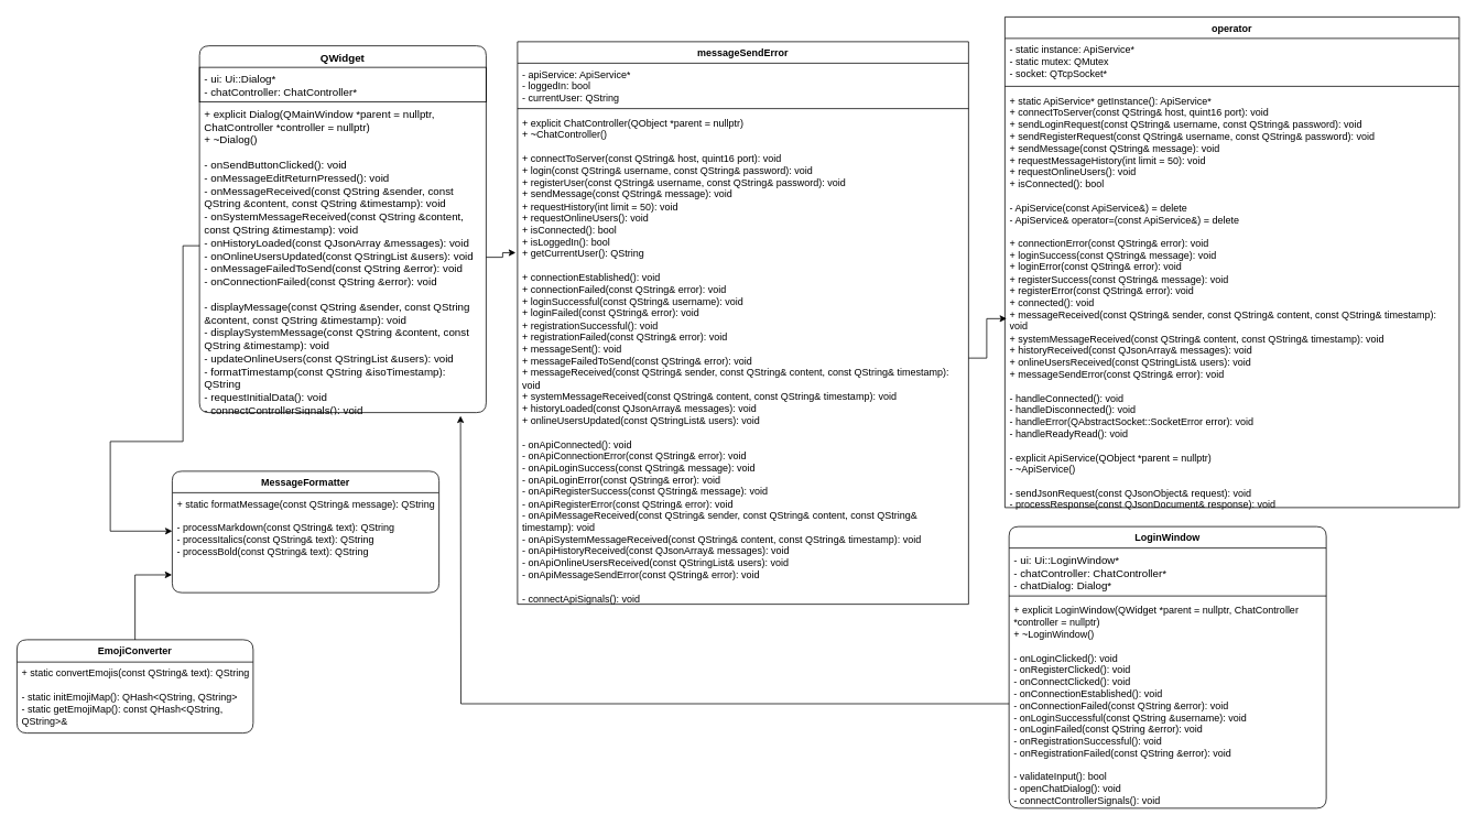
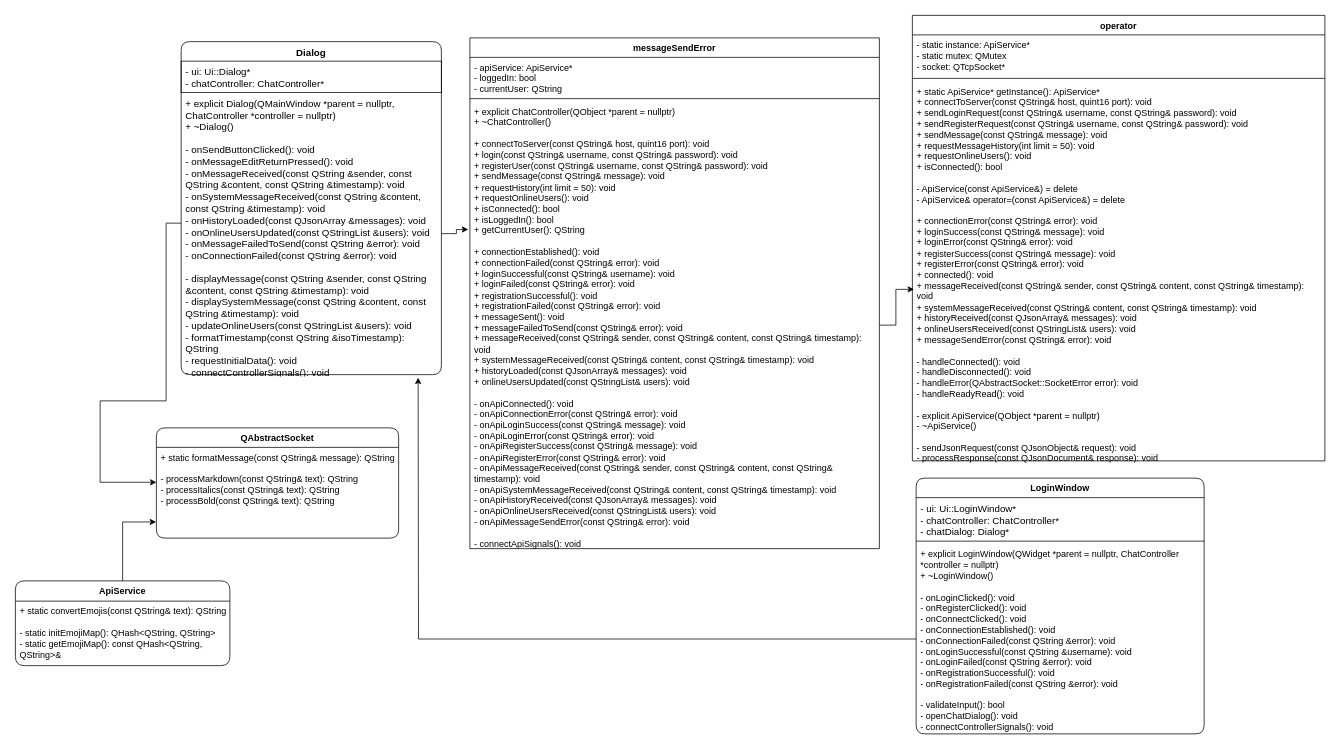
- <mxCell id="2" value="QWidget" style="swimlane;fontStyle=1;align=center;verticalAlign=top;childLayout=stackLayout;horizontal=1;startSize=26;horizontalStack=0;resizeParent=1;resizeParentMax=0;resizeLast=0;collapsible=1;marginBottom=0;whiteSpace=wrap;html=1;strokeColor=default;fontSize=13;rounded=1;swimlaneLine=0;perimeterSpacing=1;" vertex="1" parent="1"><mxGeometry x="241" y="55" width="347" height="444" as="geometry" /></mxCell>
+ <mxCell id="2" value="Dialog" style="swimlane;fontStyle=1;align=center;verticalAlign=top;childLayout=stackLayout;horizontal=1;startSize=26;horizontalStack=0;resizeParent=1;resizeParentMax=0;resizeLast=0;collapsible=1;marginBottom=0;whiteSpace=wrap;html=1;strokeColor=default;fontSize=13;rounded=1;swimlaneLine=0;perimeterSpacing=1;" vertex="1" parent="1"><mxGeometry x="241" y="55" width="347" height="444" as="geometry" /></mxCell>
- <mxCell id="11" value="MessageFormatter" style="swimlane;fontStyle=1;align=center;verticalAlign=top;childLayout=stackLayout;horizontal=1;startSize=26;horizontalStack=0;resizeParent=1;resizeParentMax=0;resizeLast=0;collapsible=1;marginBottom=0;whiteSpace=wrap;html=1;rounded=1;" vertex="1" parent="1"><mxGeometry x="208" y="570" width="323" height="147" as="geometry" /></mxCell>
+ <mxCell id="11" value="QAbstractSocket" style="swimlane;fontStyle=1;align=center;verticalAlign=top;childLayout=stackLayout;horizontal=1;startSize=26;horizontalStack=0;resizeParent=1;resizeParentMax=0;resizeLast=0;collapsible=1;marginBottom=0;whiteSpace=wrap;html=1;rounded=1;" vertex="1" parent="1"><mxGeometry x="208" y="570" width="323" height="147" as="geometry" /></mxCell>
- <mxCell id="5" value="EmojiConverter" style="swimlane;fontStyle=1;align=center;verticalAlign=top;childLayout=stackLayout;horizontal=1;startSize=27;horizontalStack=0;resizeParent=1;resizeParentMax=0;resizeLast=0;collapsible=1;marginBottom=0;whiteSpace=wrap;html=1;rounded=1;" vertex="1" parent="1"><mxGeometry x="20" y="774" width="286" height="113" as="geometry" /></mxCell>
+ <mxCell id="5" value="ApiService" style="swimlane;fontStyle=1;align=center;verticalAlign=top;childLayout=stackLayout;horizontal=1;startSize=27;horizontalStack=0;resizeParent=1;resizeParentMax=0;resizeLast=0;collapsible=1;marginBottom=0;whiteSpace=wrap;html=1;rounded=1;" vertex="1" parent="1"><mxGeometry x="20" y="774" width="286" height="113" as="geometry" /></mxCell>
